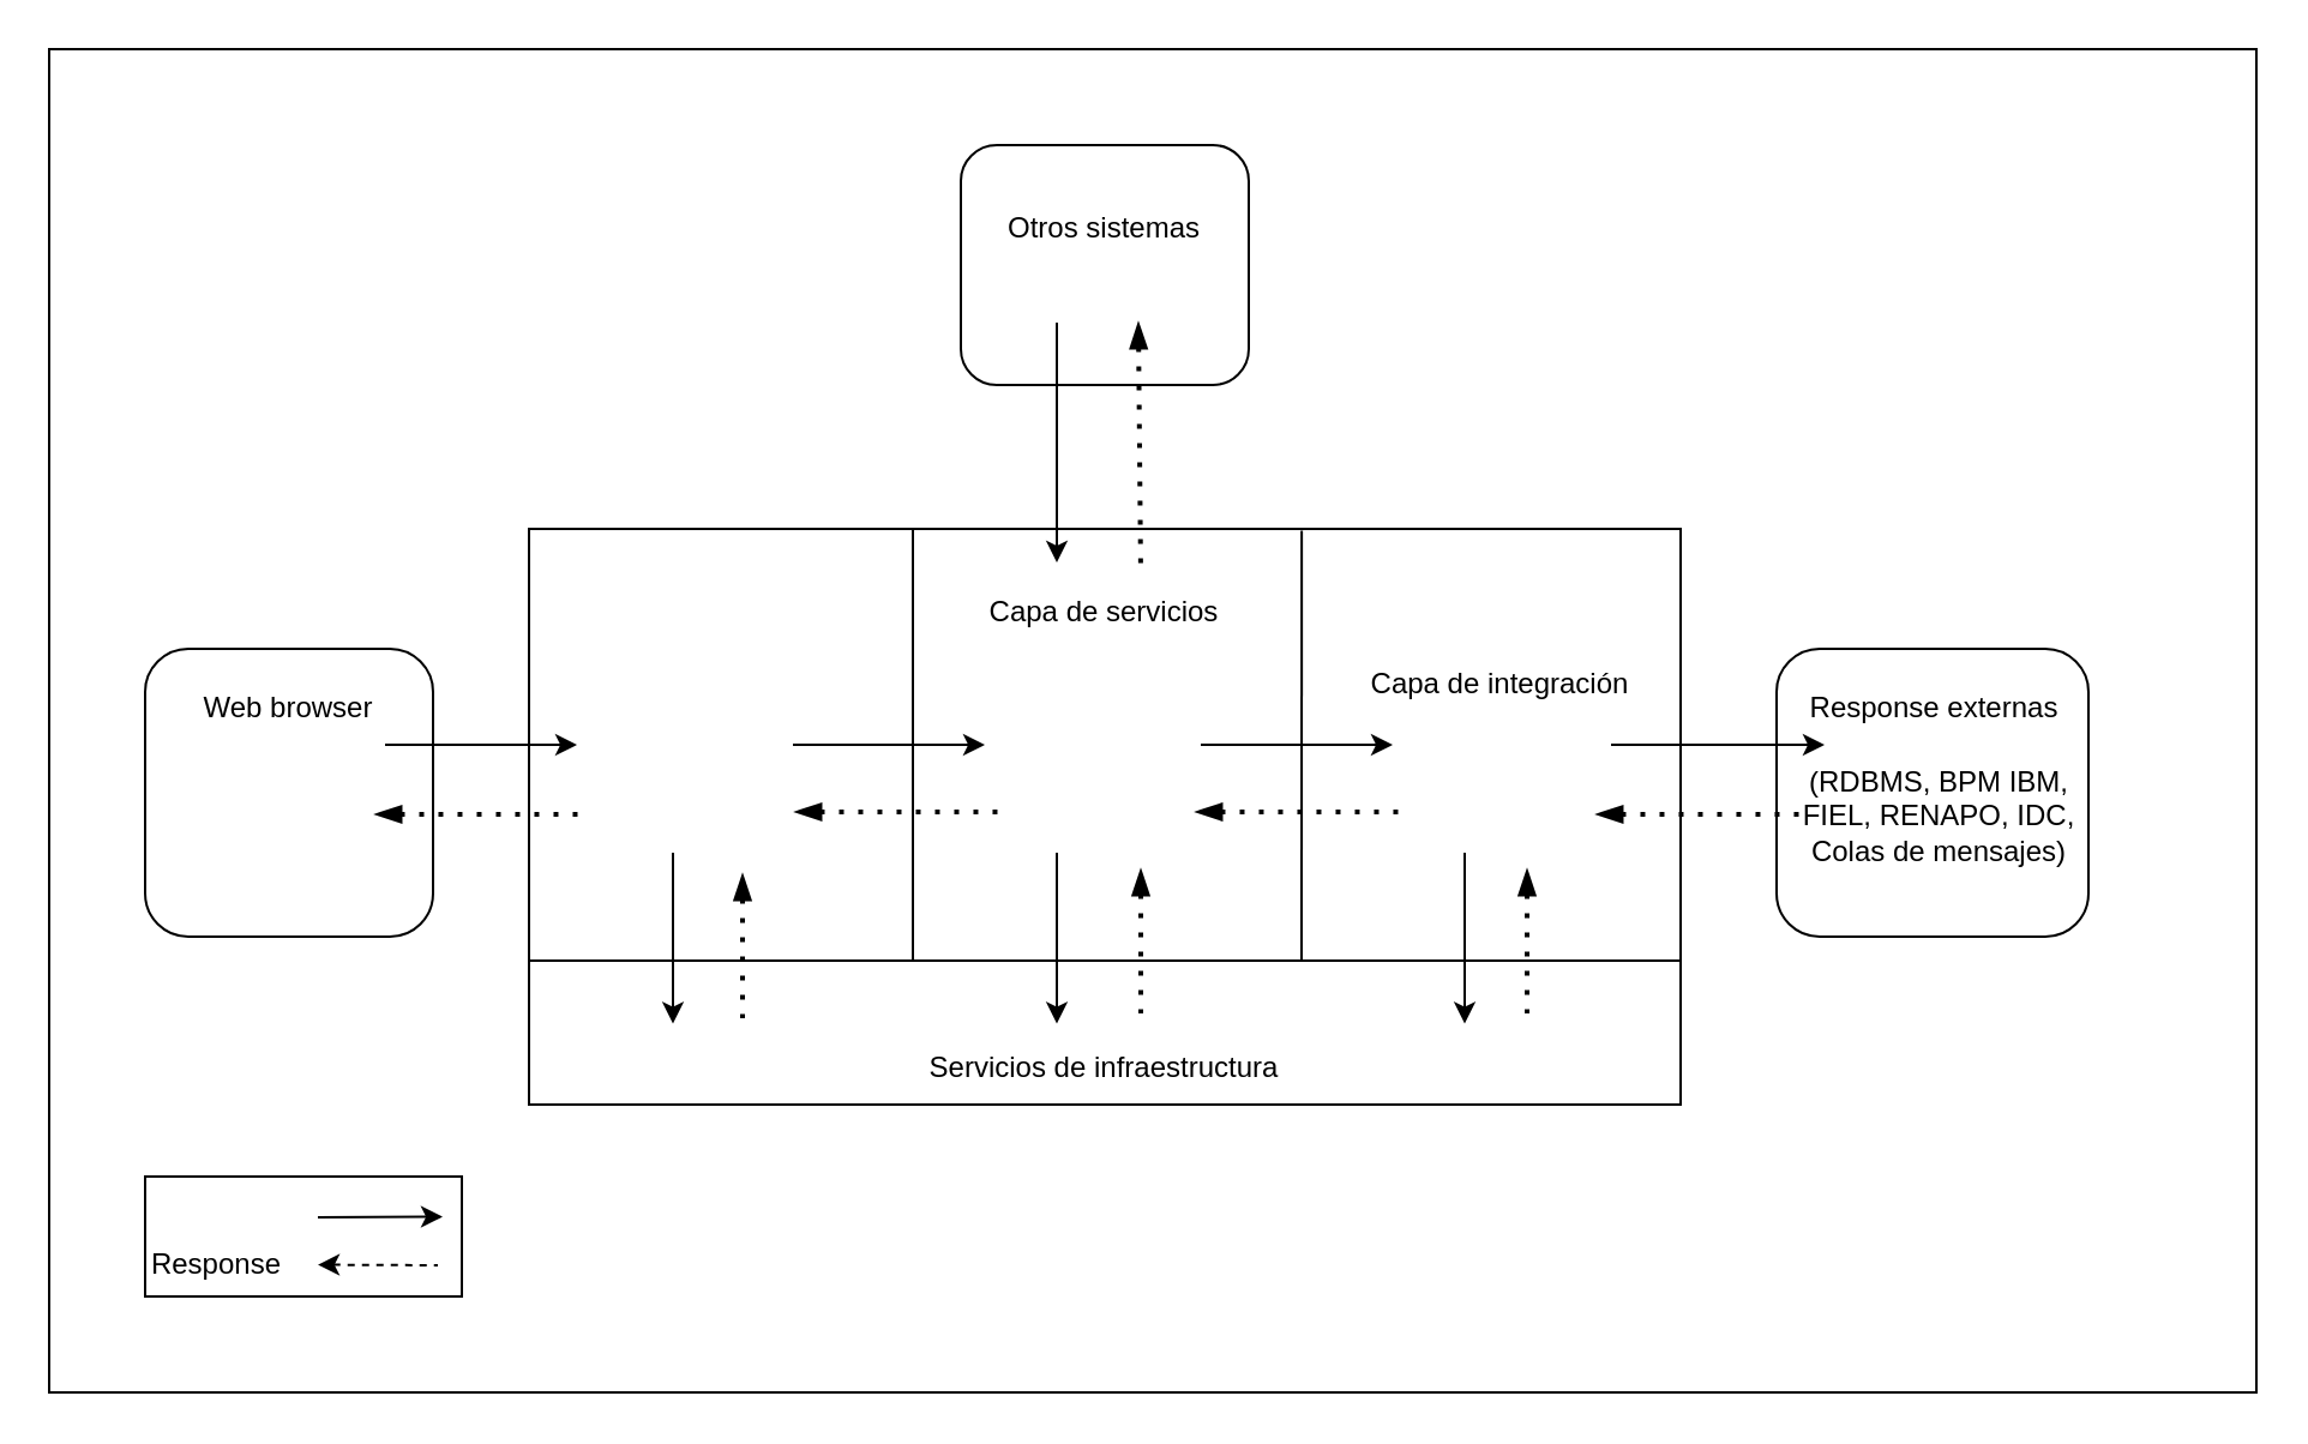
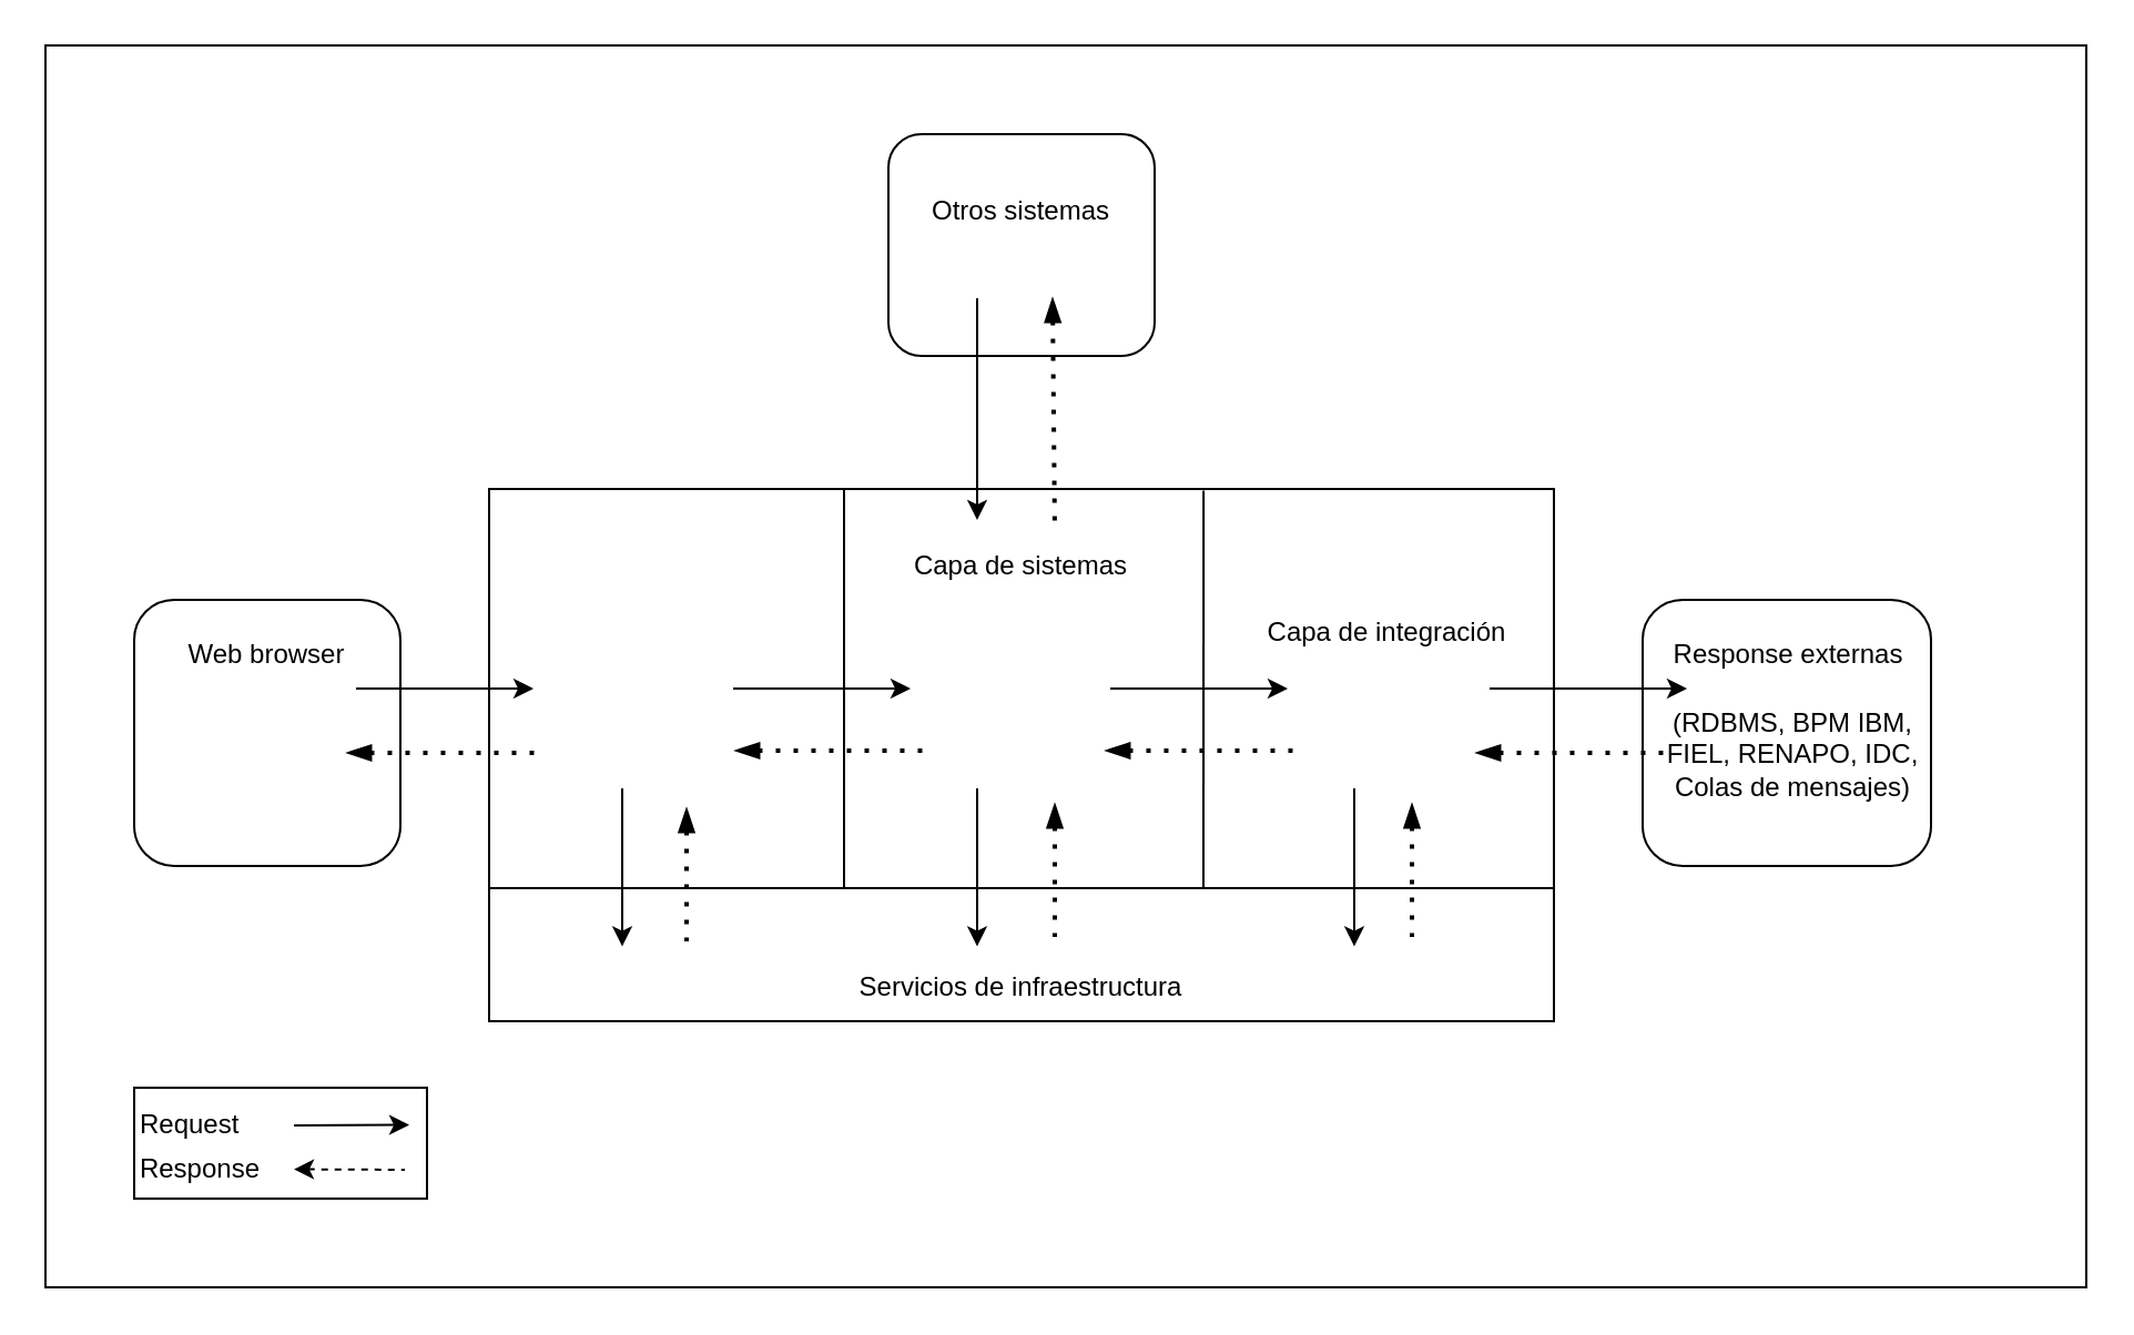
- <mxCell id="14" value="Capa de servicios" style="text;html=1;strokeColor=none;fillColor=none;align=center;verticalAlign=middle;whiteSpace=wrap;rounded=0;" parent="1" vertex="1"><mxGeometry x="410" y="240" width="100" height="30" as="geometry" /></mxCell>
+ <mxCell id="14" value="Capa de sistemas" style="text;html=1;strokeColor=none;fillColor=none;align=center;verticalAlign=middle;whiteSpace=wrap;rounded=0;" parent="1" vertex="1"><mxGeometry x="410" y="240" width="100" height="30" as="geometry" /></mxCell>
+ <mxCell id="35" value="Request&amp;nbsp;" style="text;html=1;strokeColor=none;fillColor=none;align=center;verticalAlign=middle;whiteSpace=wrap;rounded=0;" vertex="1" parent="1"><mxGeometry x="62" y="497" width="50" height="20" as="geometry" /></mxCell>
